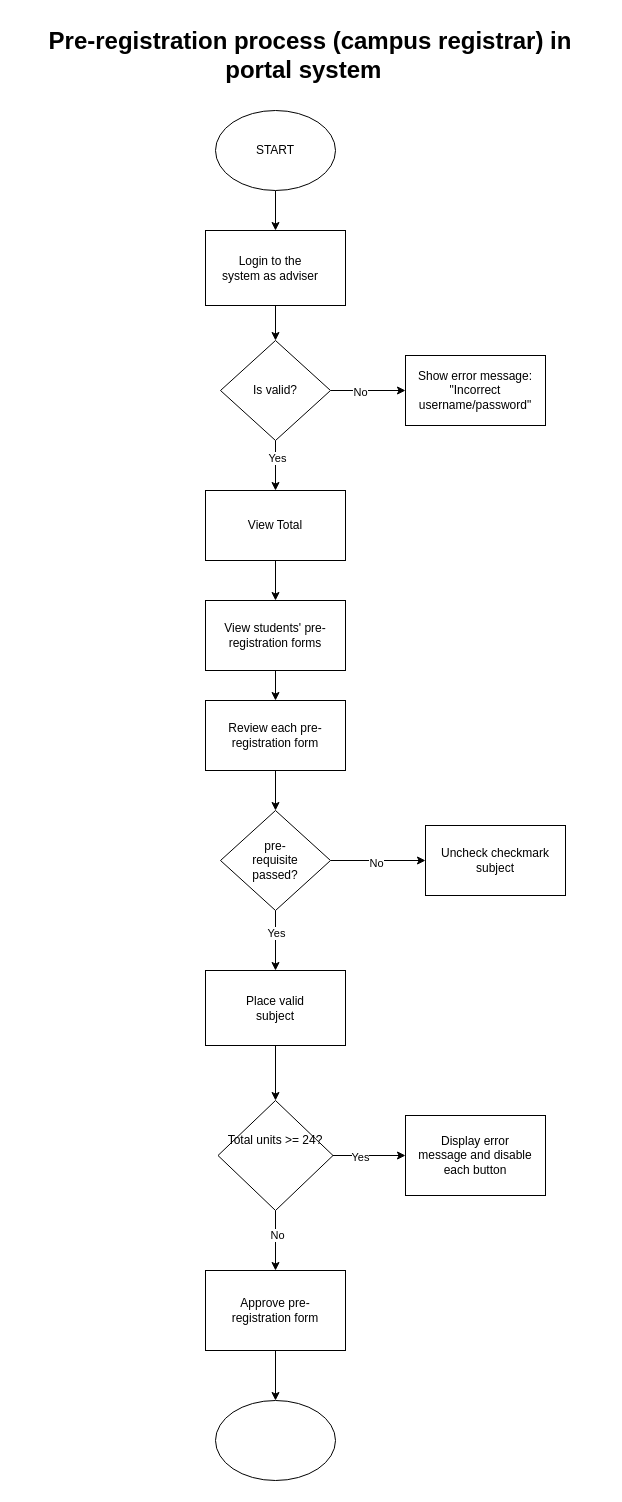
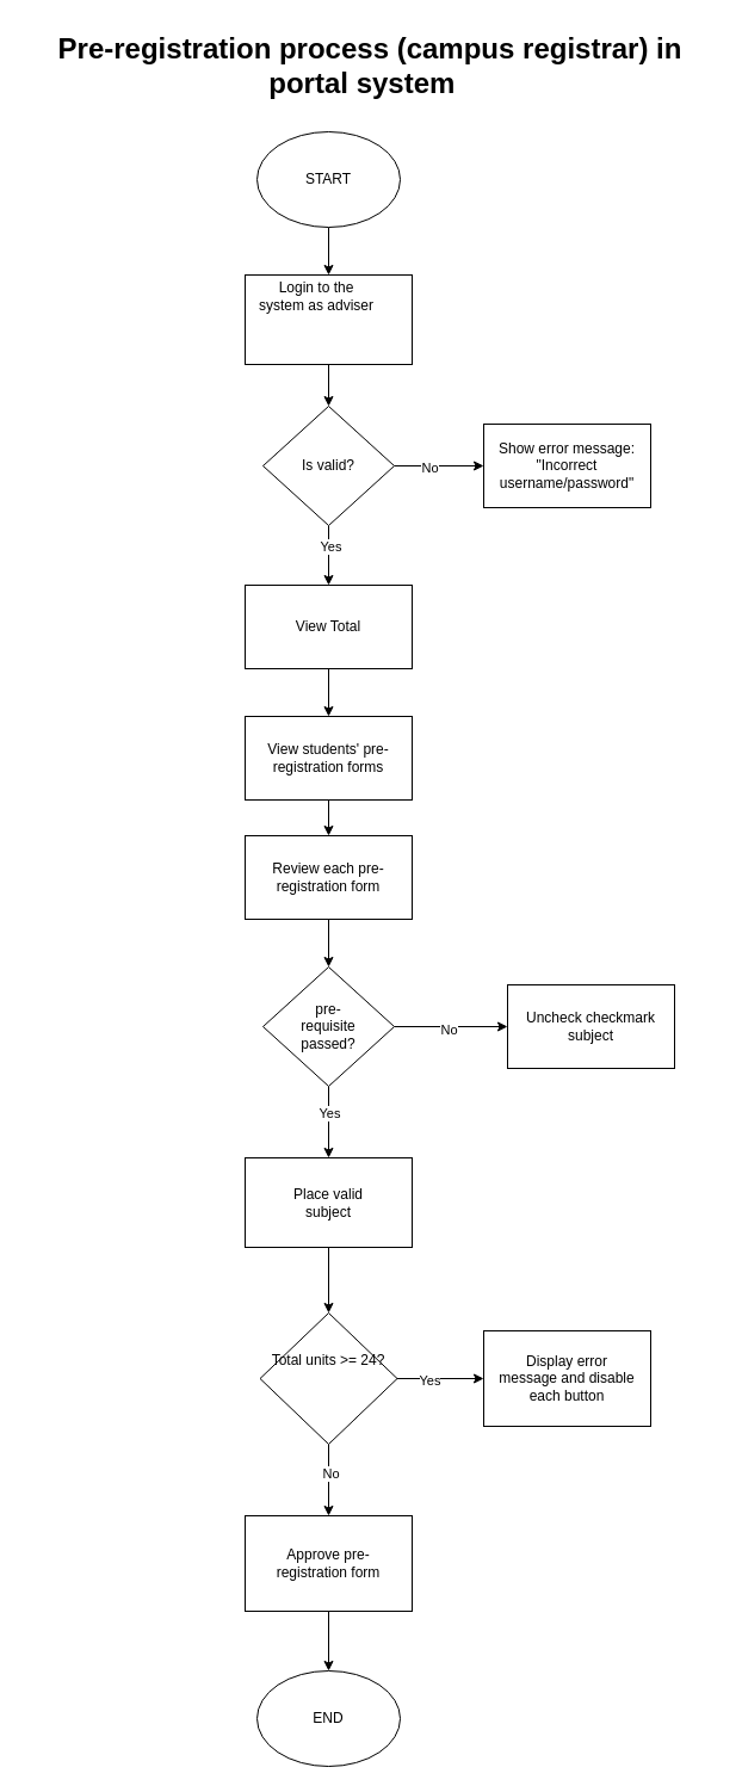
- <mxCell id="27" value="Login to the system as adviser" style="text;html=1;align=center;verticalAlign=middle;whiteSpace=wrap;rounded=0;" parent="1" vertex="1"><mxGeometry x="220" y="252.5" width="100" height="30" as="geometry" /></mxCell>
+ <mxCell id="27" value="Login to the system as adviser" style="text;html=1;align=center;verticalAlign=middle;whiteSpace=wrap;rounded=0;" parent="1" vertex="1"><mxGeometry x="215" y="232.5" width="100" height="30" as="geometry" /></mxCell>
+ <mxCell id="49" value="END" style="text;html=1;align=center;verticalAlign=middle;whiteSpace=wrap;rounded=0;" parent="1" vertex="1"><mxGeometry x="215" y="1425" width="120" height="30" as="geometry" /></mxCell>
